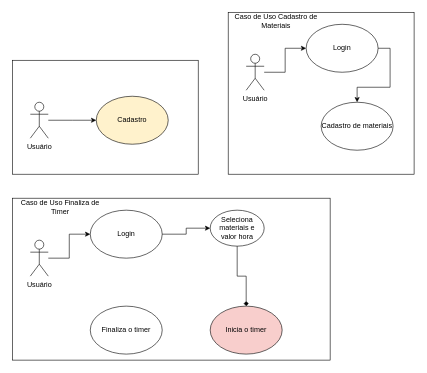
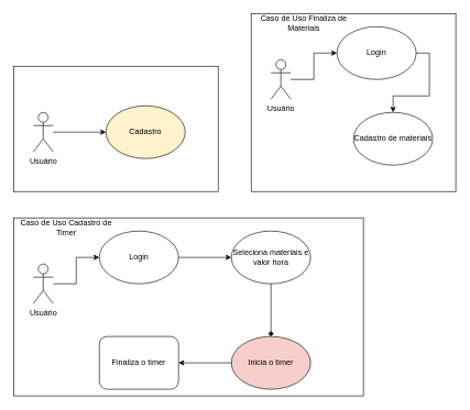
- <mxCell id="10" value="Caso de Uso Cadastro de Materiais" style="text;html=1;strokeColor=none;fillColor=none;align=center;verticalAlign=middle;whiteSpace=wrap;rounded=0;" vertex="1" parent="1"><mxGeometry x="380" y="20" width="160" height="30" as="geometry" /></mxCell>
+ <mxCell id="10" value="Caso de Uso Finaliza de Materiais" style="text;html=1;strokeColor=none;fillColor=none;align=center;verticalAlign=middle;whiteSpace=wrap;rounded=0;" vertex="1" parent="1"><mxGeometry x="380" y="20" width="160" height="30" as="geometry" /></mxCell>
- <mxCell id="17" value="Caso de Uso Finaliza de Timer" style="text;html=1;strokeColor=none;fillColor=none;align=center;verticalAlign=middle;whiteSpace=wrap;rounded=0;" vertex="1" parent="1"><mxGeometry x="20" y="330" width="160" height="30" as="geometry" /></mxCell>
+ <mxCell id="17" value="Caso de Uso Cadastro de Timer" style="text;html=1;strokeColor=none;fillColor=none;align=center;verticalAlign=middle;whiteSpace=wrap;rounded=0;" vertex="1" parent="1"><mxGeometry x="20" y="330" width="160" height="30" as="geometry" /></mxCell>
- <mxCell id="19" value="Seleciona materiais e valor hora" style="ellipse;whiteSpace=wrap;html=1;" vertex="1" parent="1"><mxGeometry x="350" y="350" width="90" height="60" as="geometry" /></mxCell>
+ <mxCell id="19" value="Seleciona materiais e valor hora" style="ellipse;whiteSpace=wrap;html=1;" vertex="1" parent="1"><mxGeometry x="350" y="350" width="120" height="80" as="geometry" /></mxCell>
- <mxCell id="23" value="Finaliza o timer" style="ellipse;whiteSpace=wrap;html=1;" vertex="1" parent="1"><mxGeometry x="150" y="510" width="120" height="80" as="geometry" /></mxCell>
+ <mxCell id="23" value="Finaliza o timer" style="whiteSpace=wrap;html=1;rounded=1;" vertex="1" parent="1"><mxGeometry x="150" y="510" width="120" height="80" as="geometry" /></mxCell>
+ <mxCell id="22" value="" style="edgeStyle=orthogonalEdgeStyle;rounded=0;orthogonalLoop=1;jettySize=auto;html=1;" edge="1" parent="1" target="23" source="21"><mxGeometry relative="1" as="geometry"><mxPoint x="150" y="440" as="targetPoint" /><mxPoint x="200" y="430" as="sourcePoint" /></mxGeometry></mxCell>
